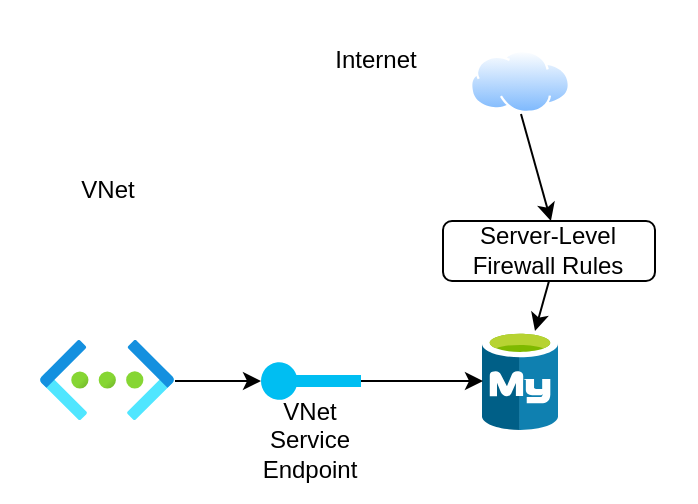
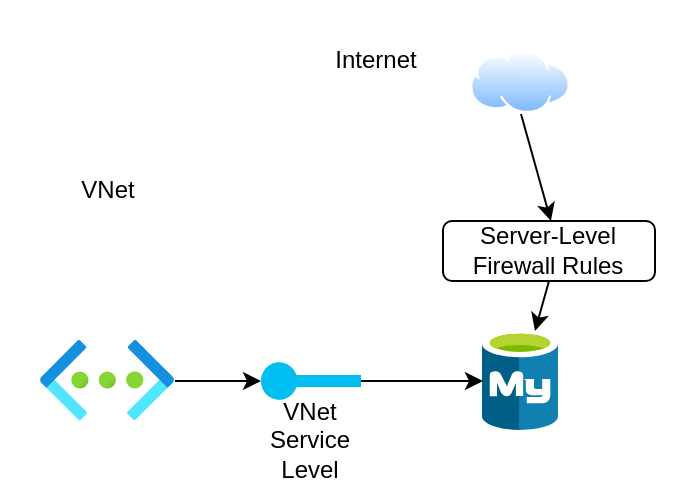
- <mxCell id="13" value="VNet Service Endpoint" style="text;html=1;strokeColor=none;fillColor=none;align=center;verticalAlign=middle;whiteSpace=wrap;rounded=0;" vertex="1" parent="1"><mxGeometry x="135" y="210" width="40" height="20" as="geometry" /></mxCell>
+ <mxCell id="13" value="VNet Service Level" style="text;html=1;strokeColor=none;fillColor=none;align=center;verticalAlign=middle;whiteSpace=wrap;rounded=0;" vertex="1" parent="1"><mxGeometry x="135" y="210" width="40" height="20" as="geometry" /></mxCell>
